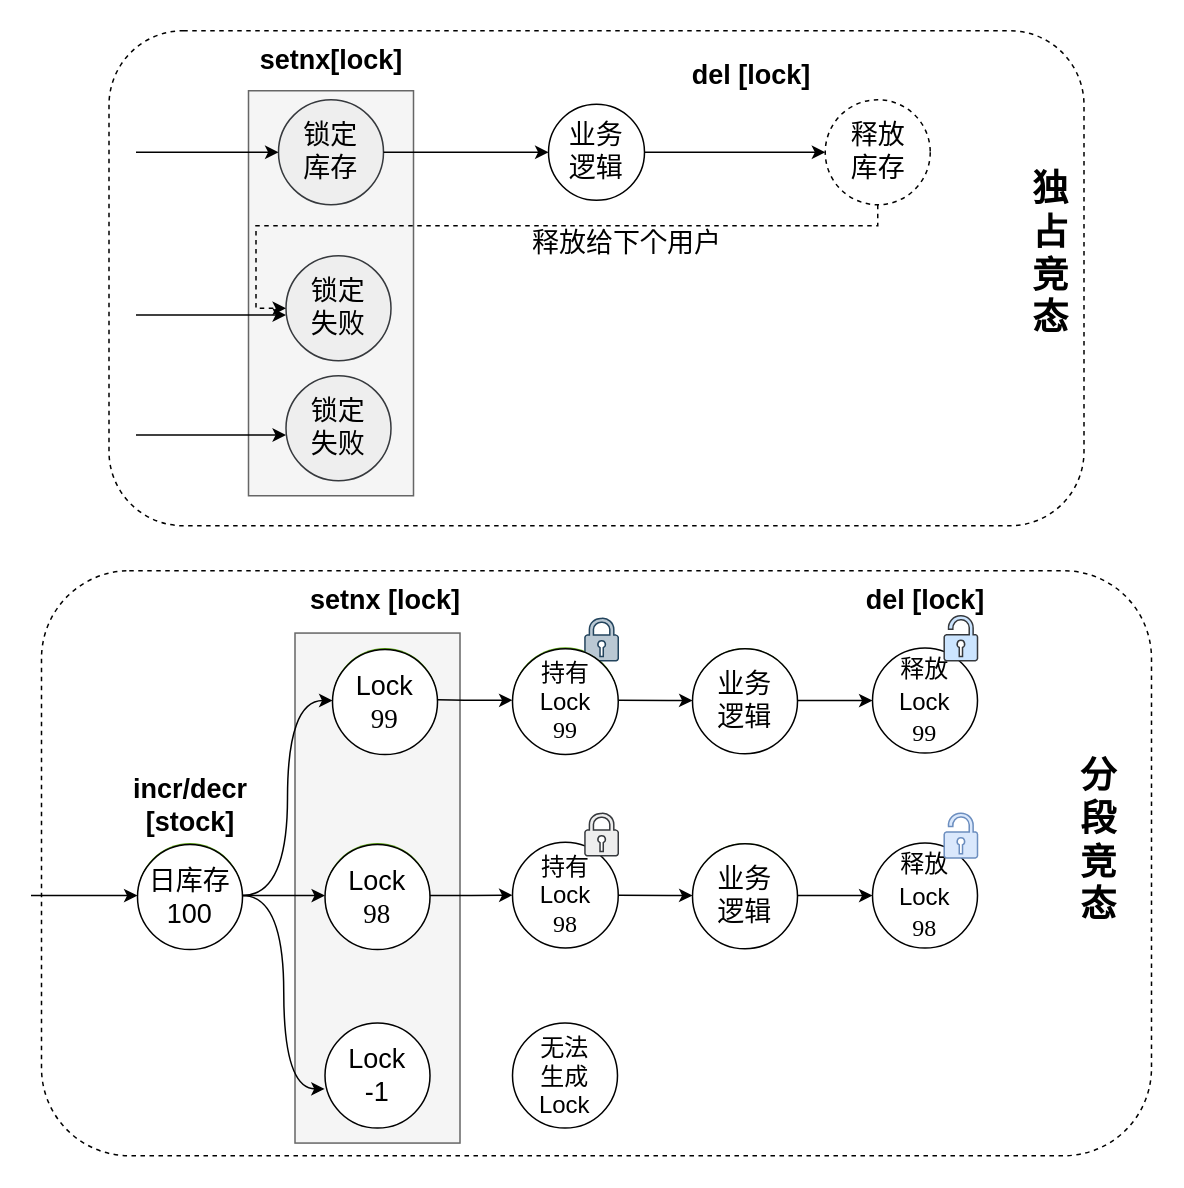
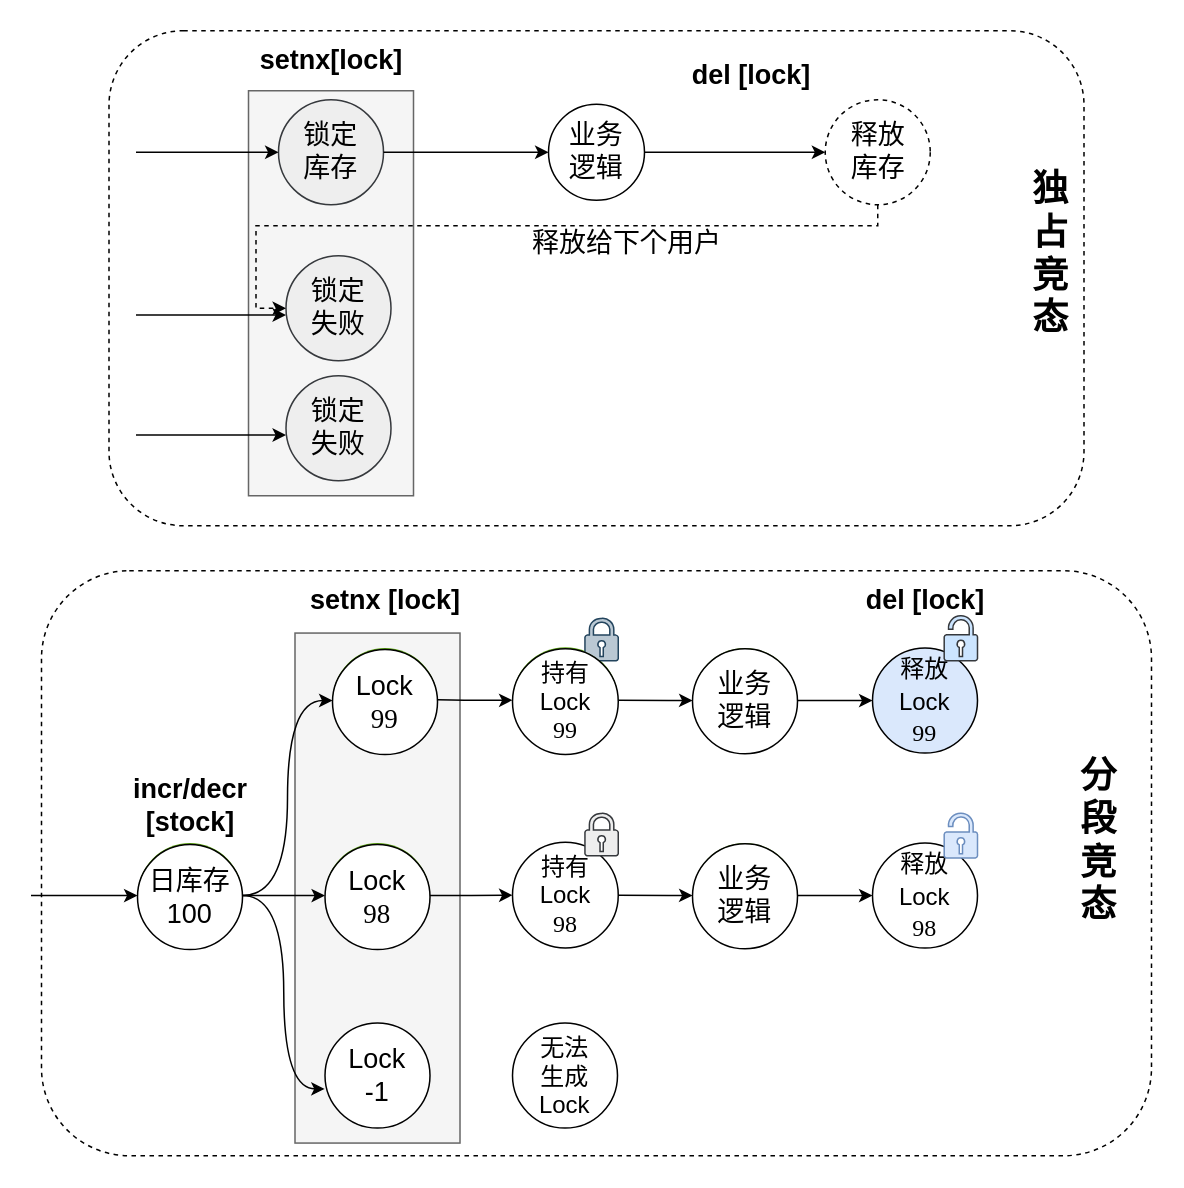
- <mxCell id="35" value="&lt;font style=&quot;font-size: 18px&quot;&gt;&lt;font style=&quot;font-size: 16px&quot;&gt;释放&lt;br&gt;Lock&lt;br&gt;&lt;/font&gt;&lt;font face=&quot;Times New Roman&quot; style=&quot;font-size: 16px&quot;&gt;99&lt;/font&gt;&lt;br&gt;&lt;/font&gt;" style="ellipse;whiteSpace=wrap;html=1;aspect=fixed;" parent="1" vertex="1"><mxGeometry x="581" y="431.54" width="70" height="70" as="geometry" /></mxCell>
+ <mxCell id="35" value="&lt;font style=&quot;font-size: 18px&quot;&gt;&lt;font style=&quot;font-size: 16px&quot;&gt;释放&lt;br&gt;Lock&lt;br&gt;&lt;/font&gt;&lt;font face=&quot;Times New Roman&quot; style=&quot;font-size: 16px&quot;&gt;99&lt;/font&gt;&lt;br&gt;&lt;/font&gt;" style="ellipse;whiteSpace=wrap;html=1;aspect=fixed;fillColor=#dae8fc;" parent="1" vertex="1"><mxGeometry x="581" y="431.54" width="70" height="70" as="geometry" /></mxCell>
